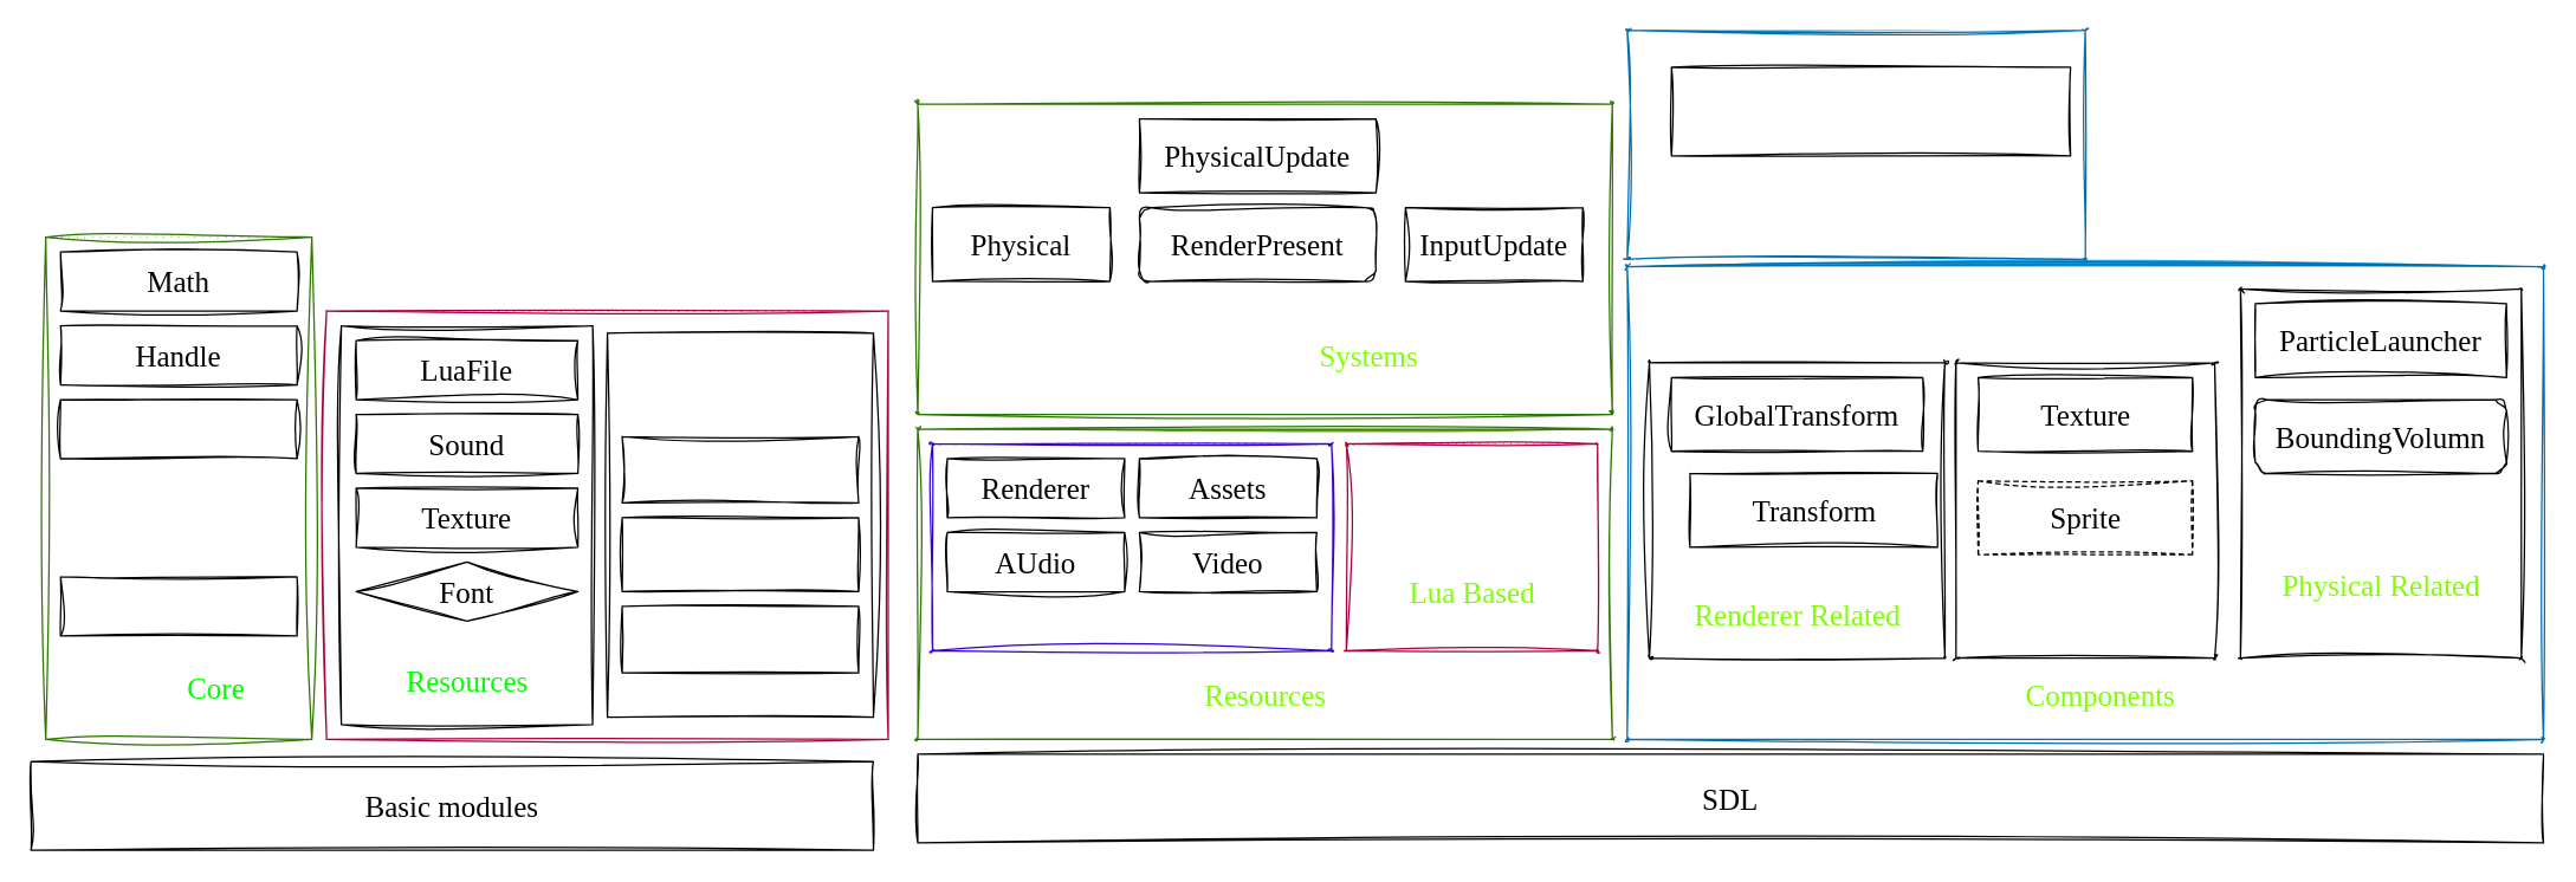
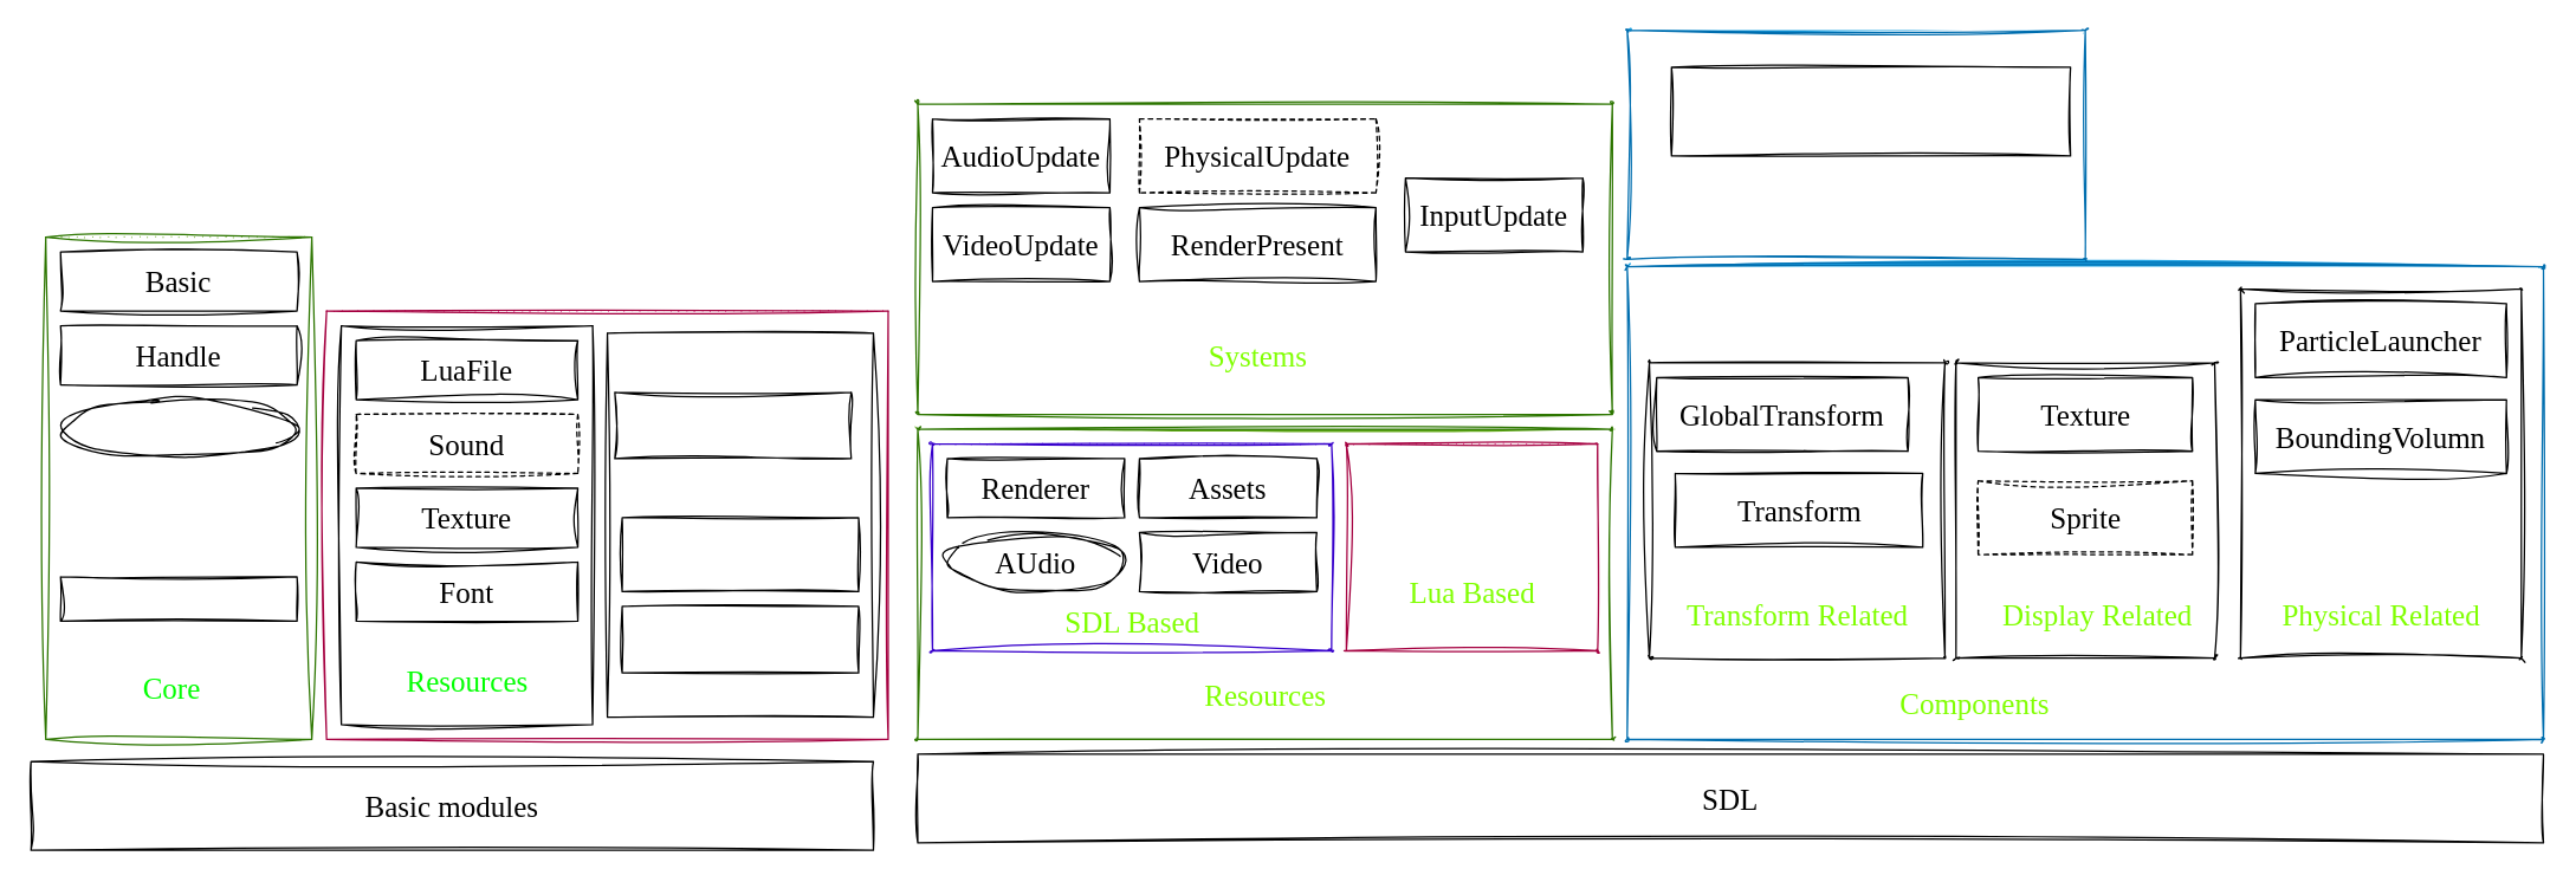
+ <mxCell id="19" value="AudioUpdate" style="rounded=0;whiteSpace=wrap;html=1;sketch=1;hachureGap=4;jiggle=2;curveFitting=1;fontFamily=Architects Daughter;fontSource=https%3A%2F%2Ffonts.googleapis.com%2Fcss%3Ffamily%3DArchitects%2BDaughter;fontSize=20;" vertex="1" parent="13"><mxGeometry x="10" y="10" width="120" height="50" as="geometry" /></mxCell>
- <mxCell id="17" value="PhysicalUpdate" style="rounded=0;whiteSpace=wrap;html=1;shadow=0;glass=0;sketch=1;hachureGap=4;jiggle=2;fillStyle=solid;curveFitting=1;strokeColor=default;fontFamily=Architects Daughter;fontSource=https%3A%2F%2Ffonts.googleapis.com%2Fcss%3Ffamily%3DArchitects%2BDaughter;fontSize=20;fillColor=none;gradientColor=none;" parent="13" vertex="1"><mxGeometry x="150" y="10" width="160" height="50" as="geometry" /></mxCell>
+ <mxCell id="17" value="PhysicalUpdate" style="rounded=0;whiteSpace=wrap;html=1;shadow=0;glass=0;sketch=1;hachureGap=4;jiggle=2;fillStyle=solid;curveFitting=1;strokeColor=default;fontFamily=Architects Daughter;fontSource=https%3A%2F%2Ffonts.googleapis.com%2Fcss%3Ffamily%3DArchitects%2BDaughter;fontSize=20;fillColor=none;gradientColor=none;dashed=1;" parent="13" vertex="1"><mxGeometry x="150" y="10" width="160" height="50" as="geometry" /></mxCell>
- <mxCell id="14" value="Physical" style="rounded=0;whiteSpace=wrap;html=1;shadow=0;glass=0;sketch=1;hachureGap=4;jiggle=2;curveFitting=1;fontFamily=Architects Daughter;fontSource=https%3A%2F%2Ffonts.googleapis.com%2Fcss%3Ffamily%3DArchitects%2BDaughter;fontSize=20;" parent="13" vertex="1"><mxGeometry x="10" y="70" width="120" height="50" as="geometry" /></mxCell>
+ <mxCell id="14" value="VideoUpdate" style="rounded=0;whiteSpace=wrap;html=1;shadow=0;glass=0;sketch=1;hachureGap=4;jiggle=2;curveFitting=1;fontFamily=Architects Daughter;fontSource=https%3A%2F%2Ffonts.googleapis.com%2Fcss%3Ffamily%3DArchitects%2BDaughter;fontSize=20;" parent="13" vertex="1"><mxGeometry x="10" y="70" width="120" height="50" as="geometry" /></mxCell>
- <mxCell id="15" value="RenderPresent" style="whiteSpace=wrap;html=1;shadow=0;glass=0;sketch=1;hachureGap=4;jiggle=2;curveFitting=1;fontFamily=Architects Daughter;fontSource=https%3A%2F%2Ffonts.googleapis.com%2Fcss%3Ffamily%3DArchitects%2BDaughter;fontSize=20;rounded=1;" parent="13" vertex="1"><mxGeometry x="150" y="70" width="160" height="50" as="geometry" /></mxCell>
+ <mxCell id="15" value="RenderPresent" style="rounded=0;whiteSpace=wrap;html=1;shadow=0;glass=0;sketch=1;hachureGap=4;jiggle=2;curveFitting=1;fontFamily=Architects Daughter;fontSource=https%3A%2F%2Ffonts.googleapis.com%2Fcss%3Ffamily%3DArchitects%2BDaughter;fontSize=20;" parent="13" vertex="1"><mxGeometry x="150" y="70" width="160" height="50" as="geometry" /></mxCell>
- <mxCell id="16" value="InputUpdate" style="rounded=0;whiteSpace=wrap;html=1;shadow=0;glass=0;sketch=1;hachureGap=4;jiggle=2;curveFitting=1;fontFamily=Architects Daughter;fontSource=https%3A%2F%2Ffonts.googleapis.com%2Fcss%3Ffamily%3DArchitects%2BDaughter;fontSize=20;" parent="13" vertex="1"><mxGeometry x="330" y="70" width="120" height="50" as="geometry" /></mxCell>
+ <mxCell id="16" value="InputUpdate" style="rounded=0;whiteSpace=wrap;html=1;shadow=0;glass=0;sketch=1;hachureGap=4;jiggle=2;curveFitting=1;fontFamily=Architects Daughter;fontSource=https%3A%2F%2Ffonts.googleapis.com%2Fcss%3Ffamily%3DArchitects%2BDaughter;fontSize=20;" parent="13" vertex="1"><mxGeometry x="330" y="50" width="120" height="50" as="geometry" /></mxCell>
- <mxCell id="39" value="Math" style="rounded=0;whiteSpace=wrap;html=1;sketch=1;hachureGap=4;jiggle=2;curveFitting=1;fontFamily=Architects Daughter;fontSource=https%3A%2F%2Ffonts.googleapis.com%2Fcss%3Ffamily%3DArchitects%2BDaughter;fontSize=20;" vertex="1" parent="37"><mxGeometry x="10" y="10" width="160" height="40" as="geometry" /></mxCell>
+ <mxCell id="39" value="Basic" style="rounded=0;whiteSpace=wrap;html=1;sketch=1;hachureGap=4;jiggle=2;curveFitting=1;fontFamily=Architects Daughter;fontSource=https%3A%2F%2Ffonts.googleapis.com%2Fcss%3Ffamily%3DArchitects%2BDaughter;fontSize=20;" vertex="1" parent="37"><mxGeometry x="10" y="10" width="160" height="40" as="geometry" /></mxCell>
- <mxCell id="18" value="Systems" style="text;html=1;align=center;verticalAlign=middle;resizable=0;points=[];autosize=1;strokeColor=none;fillColor=none;fontSize=20;fontFamily=Architects Daughter;fontColor=#80FF00;sketch=1;hachureGap=4;jiggle=2;curveFitting=1;fontSource=https%3A%2F%2Ffonts.googleapis.com%2Fcss%3Ffamily%3DArchitects%2BDaughter;" parent="13" vertex="1"><mxGeometry x="255" y="150" width="100" height="40" as="geometry" /></mxCell>
+ <mxCell id="18" value="Systems" style="text;html=1;align=center;verticalAlign=middle;resizable=0;points=[];autosize=1;strokeColor=none;fillColor=none;fontSize=20;fontFamily=Architects Daughter;fontColor=#80FF00;sketch=1;hachureGap=4;jiggle=2;curveFitting=1;fontSource=https%3A%2F%2Ffonts.googleapis.com%2Fcss%3Ffamily%3DArchitects%2BDaughter;" parent="13" vertex="1"><mxGeometry x="180" y="150" width="100" height="40" as="geometry" /></mxCell>
- <mxCell id="27" value="GlobalTransform" style="rounded=0;whiteSpace=wrap;html=1;shadow=0;glass=0;sketch=1;hachureGap=4;jiggle=2;fillStyle=solid;curveFitting=1;strokeColor=default;fontFamily=Architects Daughter;fontSource=https%3A%2F%2Ffonts.googleapis.com%2Fcss%3Ffamily%3DArchitects%2BDaughter;fontSize=20;fillColor=none;gradientColor=none;" parent="25" vertex="1"><mxGeometry x="15" y="10" width="170" height="50" as="geometry" /></mxCell>
+ <mxCell id="27" value="GlobalTransform" style="rounded=0;whiteSpace=wrap;html=1;shadow=0;glass=0;sketch=1;hachureGap=4;jiggle=2;fillStyle=solid;curveFitting=1;strokeColor=default;fontFamily=Architects Daughter;fontSource=https%3A%2F%2Ffonts.googleapis.com%2Fcss%3Ffamily%3DArchitects%2BDaughter;fontSize=20;fillColor=none;gradientColor=none;" parent="25" vertex="1"><mxGeometry x="5" y="10" width="170" height="50" as="geometry" /></mxCell>
- <mxCell id="41" value="&lt;font color=&quot;#ffffff&quot;&gt;Log&lt;/font&gt;" style="rounded=0;whiteSpace=wrap;html=1;sketch=1;hachureGap=4;jiggle=2;curveFitting=1;fontFamily=Architects Daughter;fontSource=https%3A%2F%2Ffonts.googleapis.com%2Fcss%3Ffamily%3DArchitects%2BDaughter;fontSize=20;fontColor=#00FF00;fillColor=none;" vertex="1" parent="37"><mxGeometry x="10" y="110" width="160" height="40" as="geometry" /></mxCell>
+ <mxCell id="41" value="&lt;font color=&quot;#ffffff&quot;&gt;Log&lt;/font&gt;" style="ellipse;whiteSpace=wrap;html=1;sketch=1;hachureGap=4;jiggle=2;curveFitting=1;fontFamily=Architects Daughter;fontSource=https%3A%2F%2Ffonts.googleapis.com%2Fcss%3Ffamily%3DArchitects%2BDaughter;fontSize=20;fontColor=#00FF00;fillColor=none;" vertex="1" parent="37"><mxGeometry x="10" y="110" width="160" height="40" as="geometry" /></mxCell>
- <mxCell id="22" value="BoundingVolumn" style="whiteSpace=wrap;html=1;shadow=0;glass=0;sketch=1;hachureGap=4;jiggle=2;fillStyle=solid;curveFitting=1;strokeColor=default;fontFamily=Architects Daughter;fontSource=https%3A%2F%2Ffonts.googleapis.com%2Fcss%3Ffamily%3DArchitects%2BDaughter;fontSize=20;fillColor=none;gradientColor=none;rounded=1;" parent="21" vertex="1"><mxGeometry x="10" y="75" width="170" height="50" as="geometry" /></mxCell>
+ <mxCell id="22" value="BoundingVolumn" style="rounded=0;whiteSpace=wrap;html=1;shadow=0;glass=0;sketch=1;hachureGap=4;jiggle=2;fillStyle=solid;curveFitting=1;strokeColor=default;fontFamily=Architects Daughter;fontSource=https%3A%2F%2Ffonts.googleapis.com%2Fcss%3Ffamily%3DArchitects%2BDaughter;fontSize=20;fillColor=none;gradientColor=none;" parent="21" vertex="1"><mxGeometry x="10" y="75" width="170" height="50" as="geometry" /></mxCell>
- <mxCell id="47" value="Sound" style="rounded=0;whiteSpace=wrap;html=1;sketch=1;hachureGap=4;jiggle=2;curveFitting=1;fontFamily=Architects Daughter;fontSource=https%3A%2F%2Ffonts.googleapis.com%2Fcss%3Ffamily%3DArchitects%2BDaughter;fontSize=20;" vertex="1" parent="44"><mxGeometry x="10" y="60" width="150" height="40" as="geometry" /></mxCell>
+ <mxCell id="47" value="Sound" style="rounded=0;whiteSpace=wrap;html=1;sketch=1;hachureGap=4;jiggle=2;curveFitting=1;fontFamily=Architects Daughter;fontSource=https%3A%2F%2Ffonts.googleapis.com%2Fcss%3Ffamily%3DArchitects%2BDaughter;fontSize=20;dashed=1;" vertex="1" parent="44"><mxGeometry x="10" y="60" width="150" height="40" as="geometry" /></mxCell>
- <mxCell id="51" value="Timer" style="rounded=0;whiteSpace=wrap;html=1;sketch=1;hachureGap=4;jiggle=2;curveFitting=1;fontFamily=Architects Daughter;fontSource=https%3A%2F%2Ffonts.googleapis.com%2Fcss%3Ffamily%3DArchitects%2BDaughter;fontSize=20;fontColor=#FFFFFF;fillColor=none;" vertex="1" parent="50"><mxGeometry x="10" y="70" width="160" height="45" as="geometry" /></mxCell>
+ <mxCell id="51" value="Timer" style="rounded=0;whiteSpace=wrap;html=1;sketch=1;hachureGap=4;jiggle=2;curveFitting=1;fontFamily=Architects Daughter;fontSource=https%3A%2F%2Ffonts.googleapis.com%2Fcss%3Ffamily%3DArchitects%2BDaughter;fontSize=20;fontColor=#FFFFFF;fillColor=none;" vertex="1" parent="50"><mxGeometry x="5" y="40" width="160" height="45" as="geometry" /></mxCell>
- <mxCell id="26" value="Transform" style="rounded=0;whiteSpace=wrap;html=1;shadow=0;glass=0;sketch=1;hachureGap=4;jiggle=2;fillStyle=solid;curveFitting=1;strokeColor=default;fontFamily=Architects Daughter;fontSource=https%3A%2F%2Ffonts.googleapis.com%2Fcss%3Ffamily%3DArchitects%2BDaughter;fontSize=20;fillColor=none;gradientColor=none;" parent="25" vertex="1"><mxGeometry x="27.5" y="75" width="167.5" height="50" as="geometry" /></mxCell>
+ <mxCell id="26" value="Transform" style="rounded=0;whiteSpace=wrap;html=1;shadow=0;glass=0;sketch=1;hachureGap=4;jiggle=2;fillStyle=solid;curveFitting=1;strokeColor=default;fontFamily=Architects Daughter;fontSource=https%3A%2F%2Ffonts.googleapis.com%2Fcss%3Ffamily%3DArchitects%2BDaughter;fontSize=20;fillColor=none;gradientColor=none;" parent="25" vertex="1"><mxGeometry x="17.5" y="75" width="167.5" height="50" as="geometry" /></mxCell>
- <mxCell id="9" value="AUdio" style="rounded=0;whiteSpace=wrap;html=1;sketch=1;hachureGap=4;jiggle=2;curveFitting=1;fontFamily=Architects Daughter;fontSource=https%3A%2F%2Ffonts.googleapis.com%2Fcss%3Ffamily%3DArchitects%2BDaughter;fontSize=20;" vertex="1" parent="4"><mxGeometry x="10" y="60" width="120" height="40" as="geometry" /></mxCell>
+ <mxCell id="9" value="AUdio" style="ellipse;whiteSpace=wrap;html=1;sketch=1;hachureGap=4;jiggle=2;curveFitting=1;fontFamily=Architects Daughter;fontSource=https%3A%2F%2Ffonts.googleapis.com%2Fcss%3Ffamily%3DArchitects%2BDaughter;fontSize=20;" vertex="1" parent="4"><mxGeometry x="10" y="60" width="120" height="40" as="geometry" /></mxCell>
- <mxCell id="24" value="&lt;font color=&quot;#80ff00&quot;&gt;Physical Related&lt;/font&gt;" style="text;html=1;align=center;verticalAlign=middle;resizable=0;points=[];autosize=1;strokeColor=none;fillColor=none;fontSize=20;fontFamily=Architects Daughter;sketch=1;hachureGap=4;jiggle=2;curveFitting=1;fontSource=https%3A%2F%2Ffonts.googleapis.com%2Fcss%3Ffamily%3DArchitects%2BDaughter;" parent="21" vertex="1"><mxGeometry x="10" y="180" width="170" height="40" as="geometry" /></mxCell>
+ <mxCell id="24" value="&lt;font color=&quot;#80ff00&quot;&gt;Physical Related&lt;/font&gt;" style="text;html=1;align=center;verticalAlign=middle;resizable=0;points=[];autosize=1;strokeColor=none;fillColor=none;fontSize=20;fontFamily=Architects Daughter;sketch=1;hachureGap=4;jiggle=2;curveFitting=1;fontSource=https%3A%2F%2Ffonts.googleapis.com%2Fcss%3Ffamily%3DArchitects%2BDaughter;" parent="21" vertex="1"><mxGeometry x="10" y="200" width="170" height="40" as="geometry" /></mxCell>
- <mxCell id="45" value="Font" style="rhombus;whiteSpace=wrap;html=1;sketch=1;hachureGap=4;jiggle=2;curveFitting=1;fontFamily=Architects Daughter;fontSource=https%3A%2F%2Ffonts.googleapis.com%2Fcss%3Ffamily%3DArchitects%2BDaughter;fontSize=20;" vertex="1" parent="44"><mxGeometry x="10" y="160" width="150" height="40" as="geometry" /></mxCell>
+ <mxCell id="45" value="Font" style="rounded=0;whiteSpace=wrap;html=1;sketch=1;hachureGap=4;jiggle=2;curveFitting=1;fontFamily=Architects Daughter;fontSource=https%3A%2F%2Ffonts.googleapis.com%2Fcss%3Ffamily%3DArchitects%2BDaughter;fontSize=20;" vertex="1" parent="44"><mxGeometry x="10" y="160" width="150" height="40" as="geometry" /></mxCell>
- <mxCell id="42" value="MemoryTracer" style="rounded=0;whiteSpace=wrap;html=1;sketch=1;hachureGap=4;jiggle=2;curveFitting=1;fontFamily=Architects Daughter;fontSource=https%3A%2F%2Ffonts.googleapis.com%2Fcss%3Ffamily%3DArchitects%2BDaughter;fontSize=20;fontColor=#FFFFFF;fillColor=none;" vertex="1" parent="37"><mxGeometry x="10" y="230" width="160" height="40" as="geometry" /></mxCell>
+ <mxCell id="42" value="MemoryTracer" style="rounded=0;whiteSpace=wrap;html=1;sketch=1;hachureGap=4;jiggle=2;curveFitting=1;fontFamily=Architects Daughter;fontSource=https%3A%2F%2Ffonts.googleapis.com%2Fcss%3Ffamily%3DArchitects%2BDaughter;fontSize=20;fontColor=#FFFFFF;fillColor=none;" vertex="1" parent="37"><mxGeometry x="10" y="230" width="160" height="30" as="geometry" /></mxCell>
- <mxCell id="28" value="Renderer Related" style="text;html=1;align=center;verticalAlign=middle;resizable=0;points=[];autosize=1;strokeColor=none;fillColor=none;fontSize=20;fontFamily=Architects Daughter;fontColor=#80FF00;sketch=1;hachureGap=4;jiggle=2;curveFitting=1;fontSource=https%3A%2F%2Ffonts.googleapis.com%2Fcss%3Ffamily%3DArchitects%2BDaughter;" parent="25" vertex="1"><mxGeometry y="150" width="200" height="40" as="geometry" /></mxCell>
+ <mxCell id="28" value="Transform Related" style="text;html=1;align=center;verticalAlign=middle;resizable=0;points=[];autosize=1;strokeColor=none;fillColor=none;fontSize=20;fontFamily=Architects Daughter;fontColor=#80FF00;sketch=1;hachureGap=4;jiggle=2;curveFitting=1;fontSource=https%3A%2F%2Ffonts.googleapis.com%2Fcss%3Ffamily%3DArchitects%2BDaughter;" parent="25" vertex="1"><mxGeometry y="150" width="200" height="40" as="geometry" /></mxCell>
+ <mxCell id="32" value="Display Related" style="text;html=1;align=center;verticalAlign=middle;resizable=0;points=[];autosize=1;strokeColor=none;fillColor=none;fontSize=20;fontFamily=Architects Daughter;fontColor=#80FF00;sketch=1;hachureGap=4;jiggle=2;curveFitting=1;fontSource=https%3A%2F%2Ffonts.googleapis.com%2Fcss%3Ffamily%3DArchitects%2BDaughter;" parent="29" vertex="1"><mxGeometry x="15" y="150" width="160" height="40" as="geometry" /></mxCell>
+ <mxCell id="8" value="SDL Based" style="text;html=1;align=center;verticalAlign=middle;resizable=0;points=[];autosize=1;strokeColor=none;fillColor=none;fontSize=20;fontFamily=Architects Daughter;fontColor=#80FF00;sketch=1;hachureGap=4;jiggle=2;curveFitting=1;fontSource=https%3A%2F%2Ffonts.googleapis.com%2Fcss%3Ffamily%3DArchitects%2BDaughter;" parent="4" vertex="1"><mxGeometry x="70" y="100" width="130" height="40" as="geometry" /></mxCell>
- <mxCell id="40" value="Core" style="text;html=1;align=center;verticalAlign=middle;resizable=0;points=[];autosize=1;strokeColor=none;fillColor=none;fontSize=20;fontFamily=Architects Daughter;sketch=1;hachureGap=4;jiggle=2;curveFitting=1;fontSource=https%3A%2F%2Ffonts.googleapis.com%2Fcss%3Ffamily%3DArchitects%2BDaughter;fontColor=#00FF00;" vertex="1" parent="37"><mxGeometry x="80" y="285" width="70" height="40" as="geometry" /></mxCell>
+ <mxCell id="40" value="Core" style="text;html=1;align=center;verticalAlign=middle;resizable=0;points=[];autosize=1;strokeColor=none;fillColor=none;fontSize=20;fontFamily=Architects Daughter;sketch=1;hachureGap=4;jiggle=2;curveFitting=1;fontSource=https%3A%2F%2Ffonts.googleapis.com%2Fcss%3Ffamily%3DArchitects%2BDaughter;fontColor=#00FF00;" vertex="1" parent="37"><mxGeometry x="50" y="285" width="70" height="40" as="geometry" /></mxCell>
- <mxCell id="33" value="Components" style="text;html=1;align=center;verticalAlign=middle;resizable=0;points=[];autosize=1;strokeColor=none;fillColor=none;fontSize=20;fontFamily=Architects Daughter;fontColor=#80FF00;sketch=1;hachureGap=4;jiggle=2;curveFitting=1;fontSource=https%3A%2F%2Ffonts.googleapis.com%2Fcss%3Ffamily%3DArchitects%2BDaughter;" parent="20" vertex="1"><mxGeometry x="250" y="270" width="140" height="40" as="geometry" /></mxCell>
+ <mxCell id="33" value="Components" style="text;html=1;align=center;verticalAlign=middle;resizable=0;points=[];autosize=1;strokeColor=none;fillColor=none;fontSize=20;fontFamily=Architects Daughter;fontColor=#80FF00;sketch=1;hachureGap=4;jiggle=2;curveFitting=1;fontSource=https%3A%2F%2Ffonts.googleapis.com%2Fcss%3Ffamily%3DArchitects%2BDaughter;" parent="20" vertex="1"><mxGeometry x="165" y="275" width="140" height="40" as="geometry" /></mxCell>
